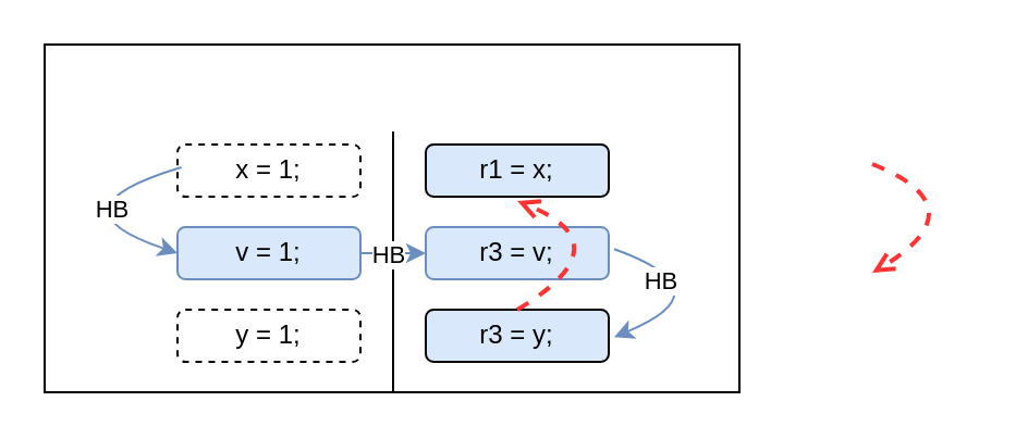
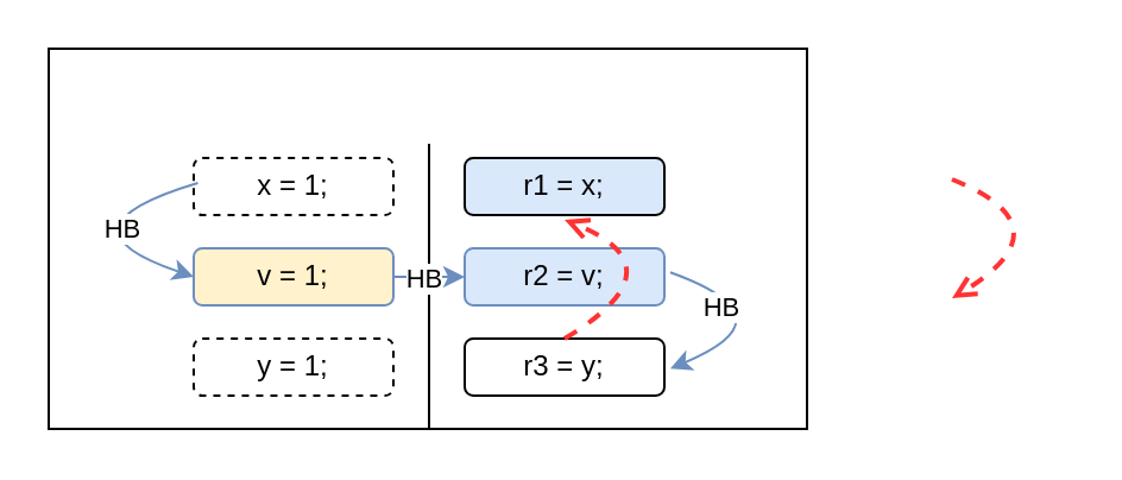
- <mxCell id="7" value="v = 1;" style="rounded=1;whiteSpace=wrap;html=1;fillColor=#dae8fc;strokeColor=#6c8ebf;" parent="2" vertex="1"><mxGeometry x="61" y="84" width="84" height="24" as="geometry" /></mxCell>
+ <mxCell id="7" value="v = 1;" style="rounded=1;whiteSpace=wrap;html=1;fillColor=#fff2cc;strokeColor=#6c8ebf;" parent="2" vertex="1"><mxGeometry x="61" y="84" width="84" height="24" as="geometry" /></mxCell>
- <mxCell id="10" value="r3 = v;" style="rounded=1;whiteSpace=wrap;html=1;fillColor=#dae8fc;strokeColor=#6c8ebf;" parent="2" vertex="1"><mxGeometry x="175" y="84" width="84" height="24" as="geometry" /></mxCell>
+ <mxCell id="10" value="r2 = v;" style="rounded=1;whiteSpace=wrap;html=1;fillColor=#dae8fc;strokeColor=#6c8ebf;" parent="2" vertex="1"><mxGeometry x="175" y="84" width="84" height="24" as="geometry" /></mxCell>
- <mxCell id="11" value="r3 = y;" style="rounded=1;whiteSpace=wrap;html=1;fillColor=#dae8fc;" parent="2" vertex="1"><mxGeometry x="175" y="122" width="84" height="24" as="geometry" /></mxCell>
+ <mxCell id="11" value="r3 = y;" style="rounded=1;whiteSpace=wrap;html=1;" parent="2" vertex="1"><mxGeometry x="175" y="122" width="84" height="24" as="geometry" /></mxCell>
